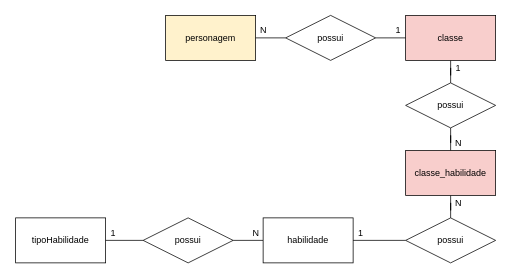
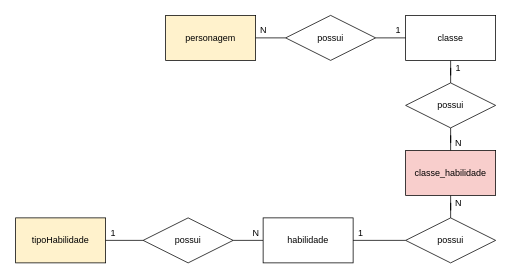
- <mxCell id="4" value="classe" style="whiteSpace=wrap;html=1;fillColor=#f8cecc;" vertex="1" parent="1"><mxGeometry x="540" y="20" width="120" height="60" as="geometry" /></mxCell>
+ <mxCell id="4" value="classe" style="whiteSpace=wrap;html=1;" vertex="1" parent="1"><mxGeometry x="540" y="20" width="120" height="60" as="geometry" /></mxCell>
- <mxCell id="7" value="tipoHabilidade" style="whiteSpace=wrap;html=1;" vertex="1" parent="1"><mxGeometry x="20" y="290" width="120" height="60" as="geometry" /></mxCell>
+ <mxCell id="7" value="tipoHabilidade" style="whiteSpace=wrap;html=1;fillColor=#fff2cc;" vertex="1" parent="1"><mxGeometry x="20" y="290" width="120" height="60" as="geometry" /></mxCell>
